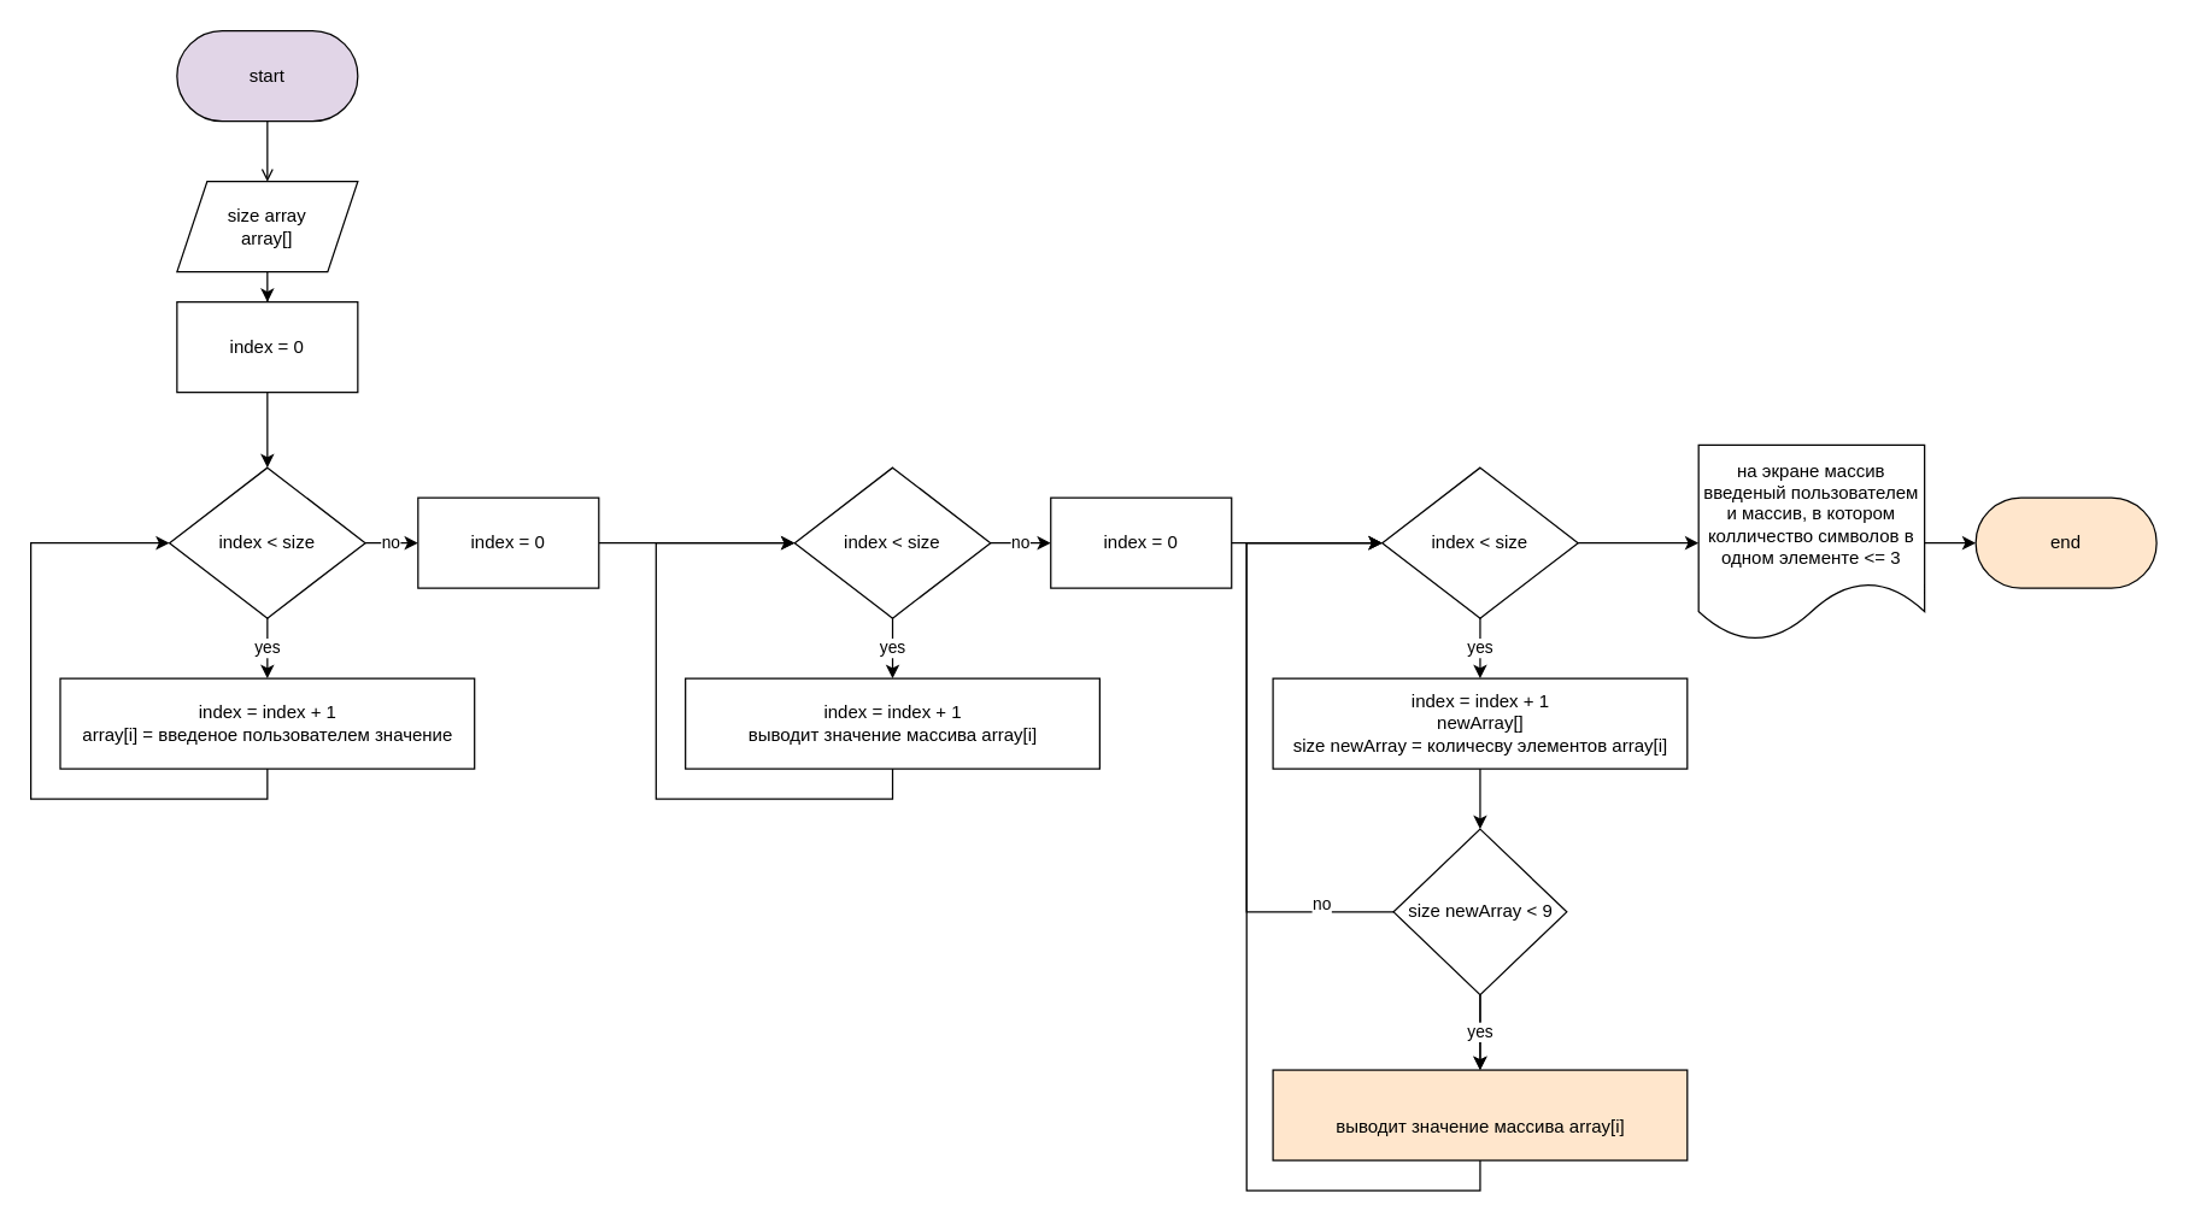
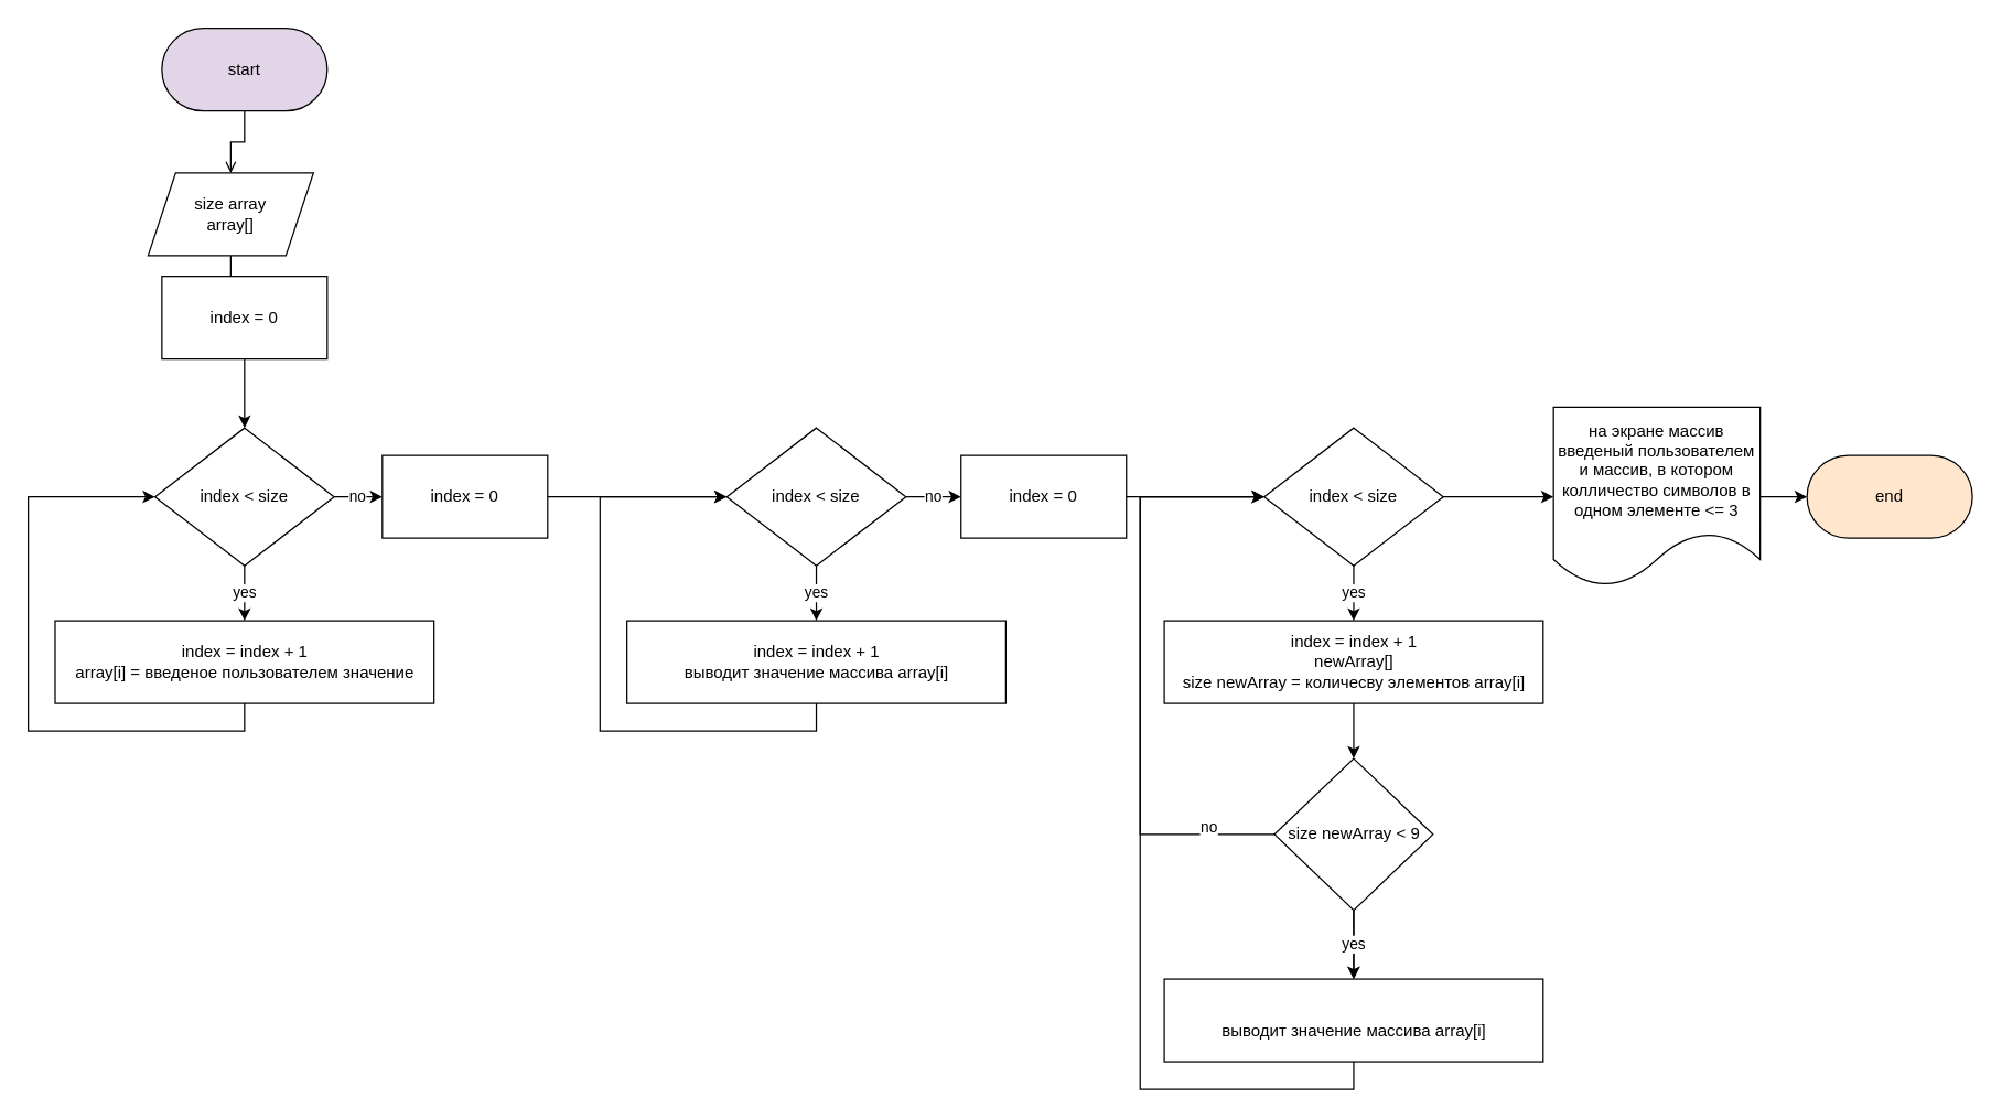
- <mxCell id="5" value="size array&lt;br&gt;array[]" style="shape=parallelogram;perimeter=parallelogramPerimeter;whiteSpace=wrap;html=1;fixedSize=1;" parent="1" vertex="1"><mxGeometry x="117" y="120" width="120" height="60" as="geometry" /></mxCell>
+ <mxCell id="5" value="size array&lt;br&gt;array[]" style="shape=parallelogram;perimeter=parallelogramPerimeter;whiteSpace=wrap;html=1;fixedSize=1;" parent="1" vertex="1"><mxGeometry x="107" y="125" width="120" height="60" as="geometry" /></mxCell>
- <mxCell id="35" value="&lt;br&gt;выводит значение массива array[i]" style="rounded=0;whiteSpace=wrap;html=1;fillColor=#ffe6cc;" vertex="1" parent="1"><mxGeometry x="844.5" y="710" width="275" height="60" as="geometry" /></mxCell>
+ <mxCell id="35" value="&lt;br&gt;выводит значение массива array[i]" style="rounded=0;whiteSpace=wrap;html=1;" vertex="1" parent="1"><mxGeometry x="844.5" y="710" width="275" height="60" as="geometry" /></mxCell>
